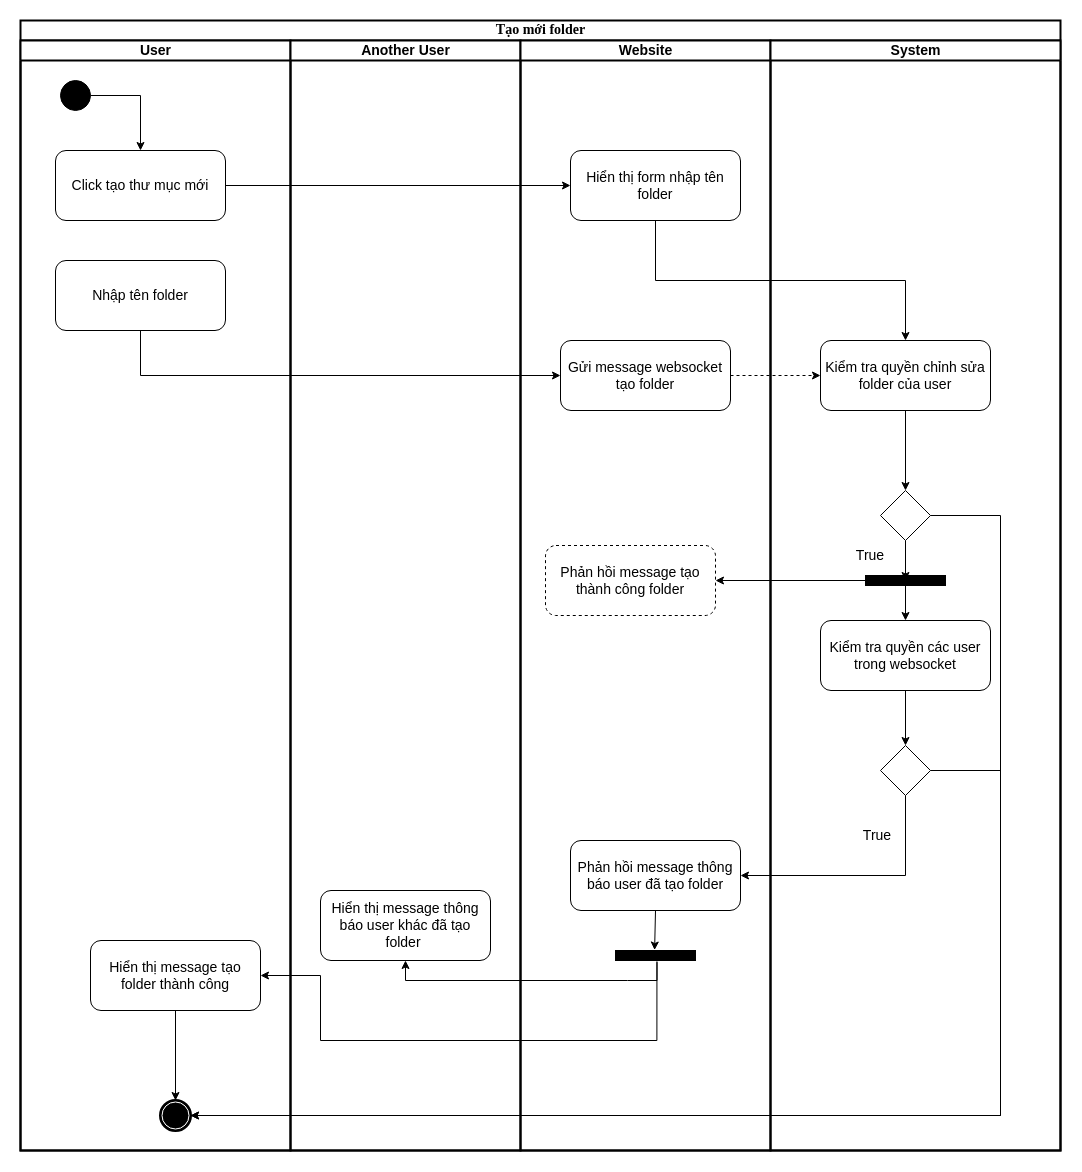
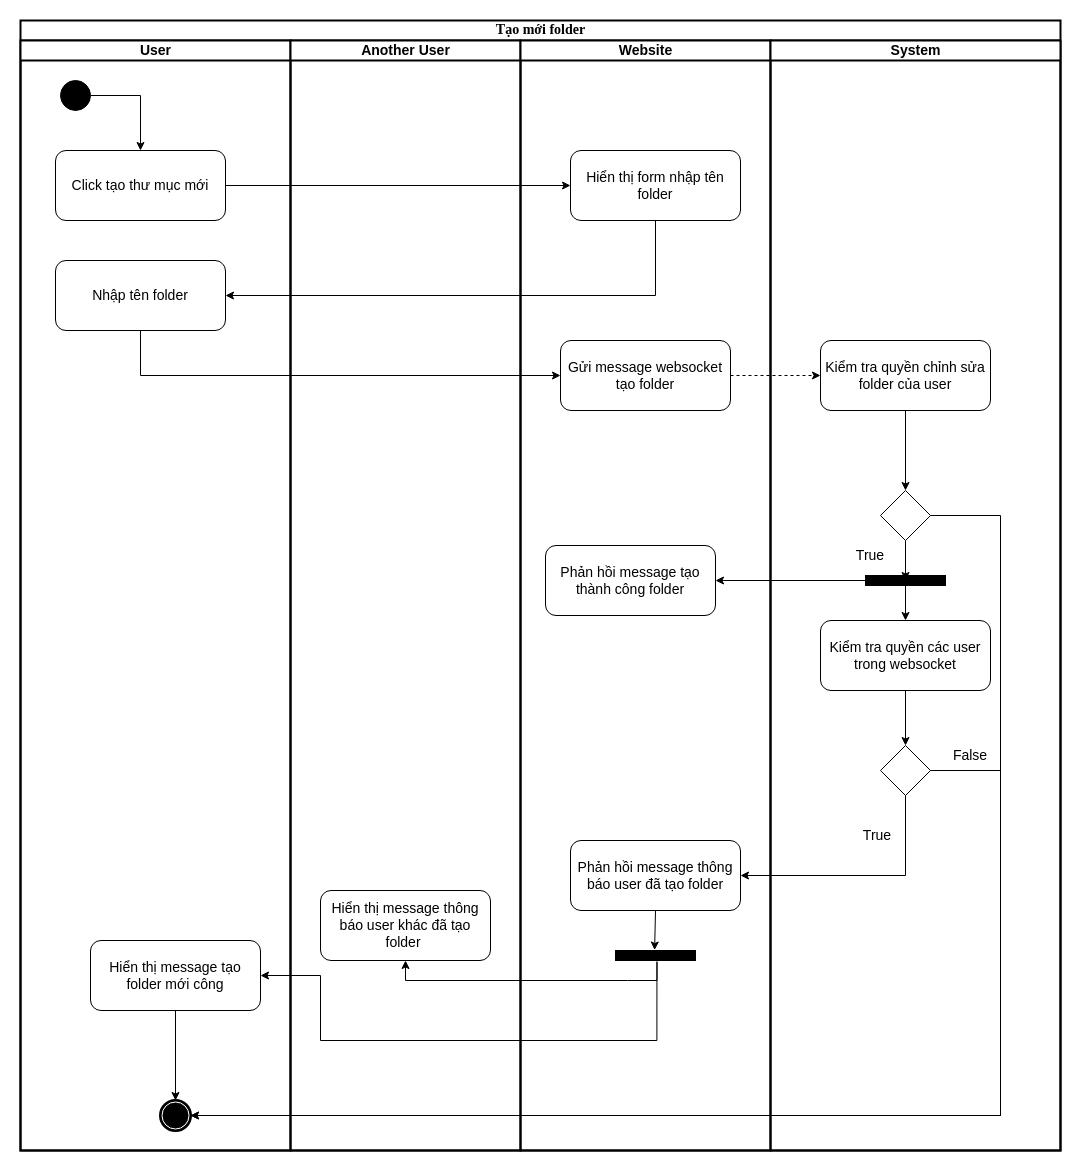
- <mxCell id="21" value="" style="edgeStyle=orthogonalEdgeStyle;rounded=0;orthogonalLoop=1;jettySize=auto;html=1;fontSize=14;exitX=0.5;exitY=1;exitDx=0;exitDy=0;" edge="1" parent="2" source="14" target="25"><mxGeometry relative="1" as="geometry"><mxPoint x="180.0" y="175" as="sourcePoint" /><mxPoint x="540.0" y="175" as="targetPoint" /></mxGeometry></mxCell>
+ <mxCell id="21" value="" style="edgeStyle=orthogonalEdgeStyle;rounded=0;orthogonalLoop=1;jettySize=auto;html=1;fontSize=14;exitX=0.5;exitY=1;exitDx=0;exitDy=0;entryX=1;entryY=0.5;entryDx=0;entryDy=0;" edge="1" parent="2" source="14" target="6"><mxGeometry relative="1" as="geometry"><mxPoint x="180.0" y="175" as="sourcePoint" /><mxPoint x="540.0" y="175" as="targetPoint" /></mxGeometry></mxCell>
- <mxCell id="19" value="&lt;span style=&quot;font-size: 14px;&quot;&gt;Phản hồi message tạo thành công folder&lt;/span&gt;" style="rounded=1;whiteSpace=wrap;html=1;fontSize=14;dashed=1;" vertex="1" parent="13"><mxGeometry x="25" y="505" width="170" height="70" as="geometry" /></mxCell>
+ <mxCell id="19" value="&lt;span style=&quot;font-size: 14px;&quot;&gt;Phản hồi message tạo thành công folder&lt;/span&gt;" style="rounded=1;whiteSpace=wrap;html=1;fontSize=14;" vertex="1" parent="13"><mxGeometry x="25" y="505" width="170" height="70" as="geometry" /></mxCell>
+ <mxCell id="30" value="False" style="text;html=1;strokeColor=none;fillColor=none;align=center;verticalAlign=middle;whiteSpace=wrap;rounded=0;fontSize=14;" vertex="1" parent="24"><mxGeometry x="170" y="700" width="60" height="30" as="geometry" /></mxCell>
- <mxCell id="9" value="&lt;span style=&quot;font-size: 14px;&quot;&gt;Hiển thị message tạo folder thành công&lt;/span&gt;" style="rounded=1;whiteSpace=wrap;html=1;fontSize=14;" vertex="1" parent="3"><mxGeometry x="70" y="900" width="170" height="70" as="geometry" /></mxCell>
+ <mxCell id="9" value="&lt;span style=&quot;font-size: 14px;&quot;&gt;Hiển thị message tạo folder mới công&lt;/span&gt;" style="rounded=1;whiteSpace=wrap;html=1;fontSize=14;" vertex="1" parent="3"><mxGeometry x="70" y="900" width="170" height="70" as="geometry" /></mxCell>
